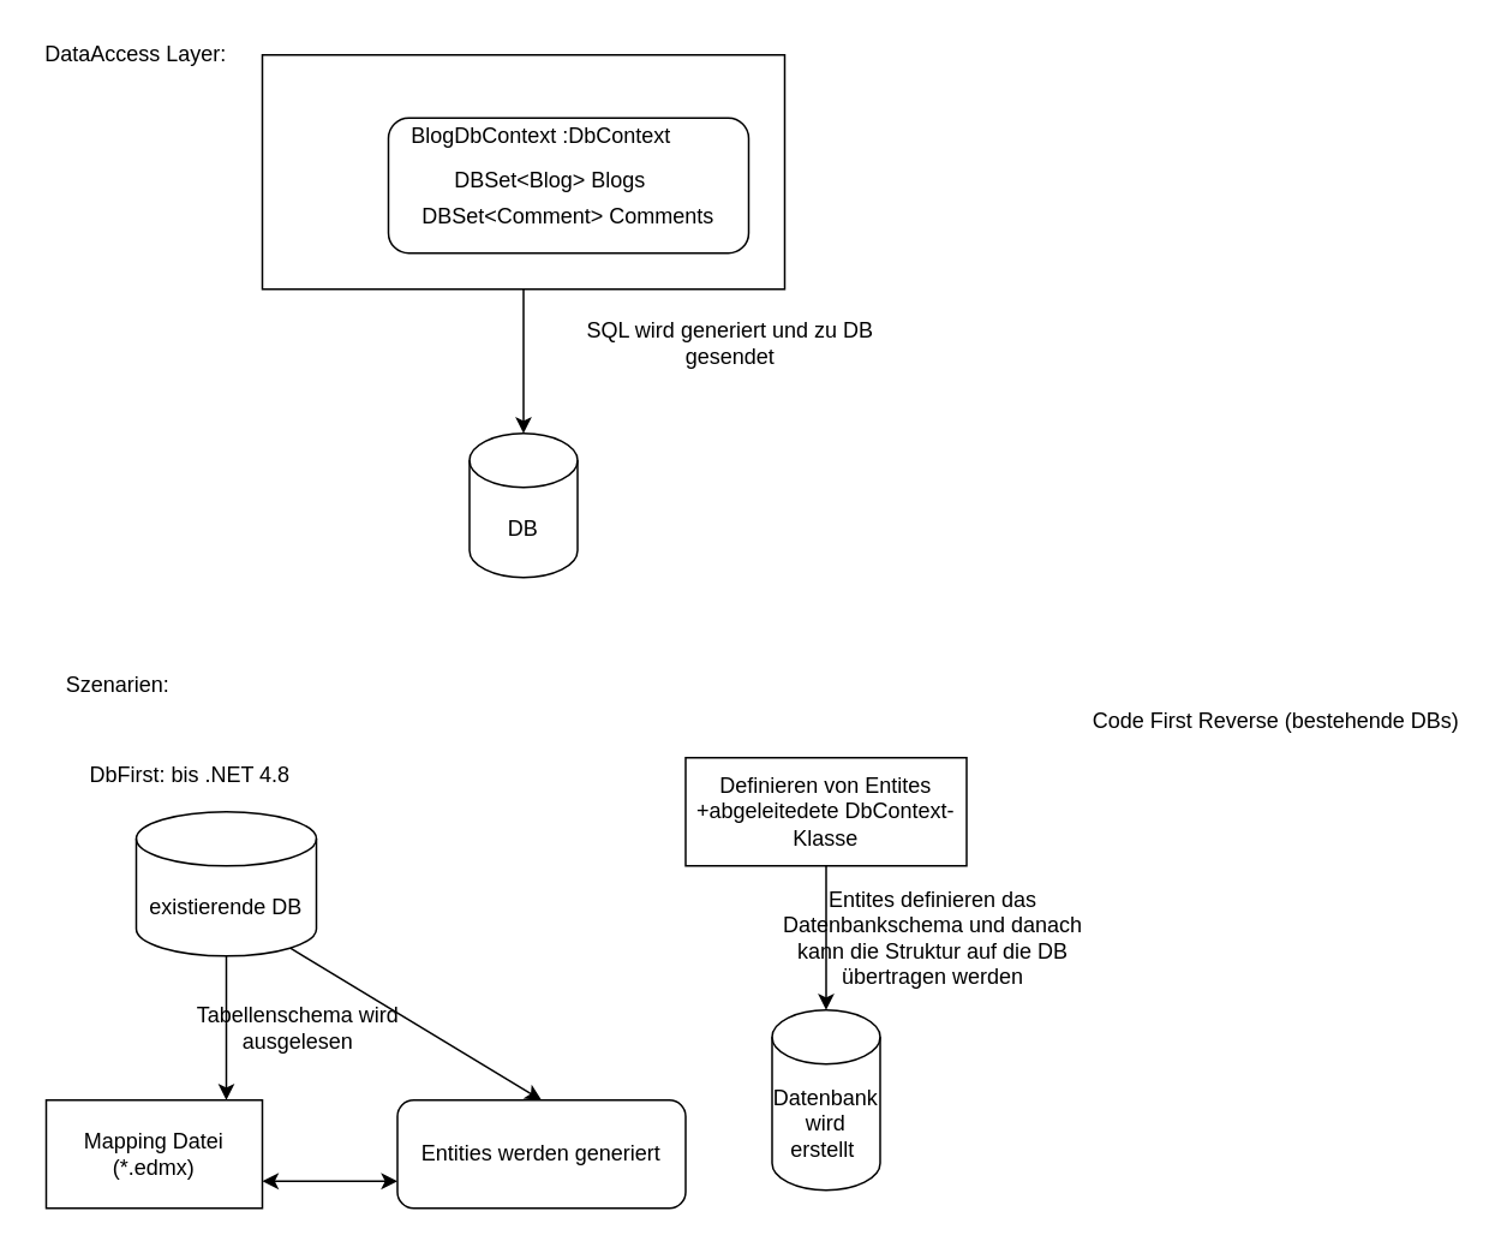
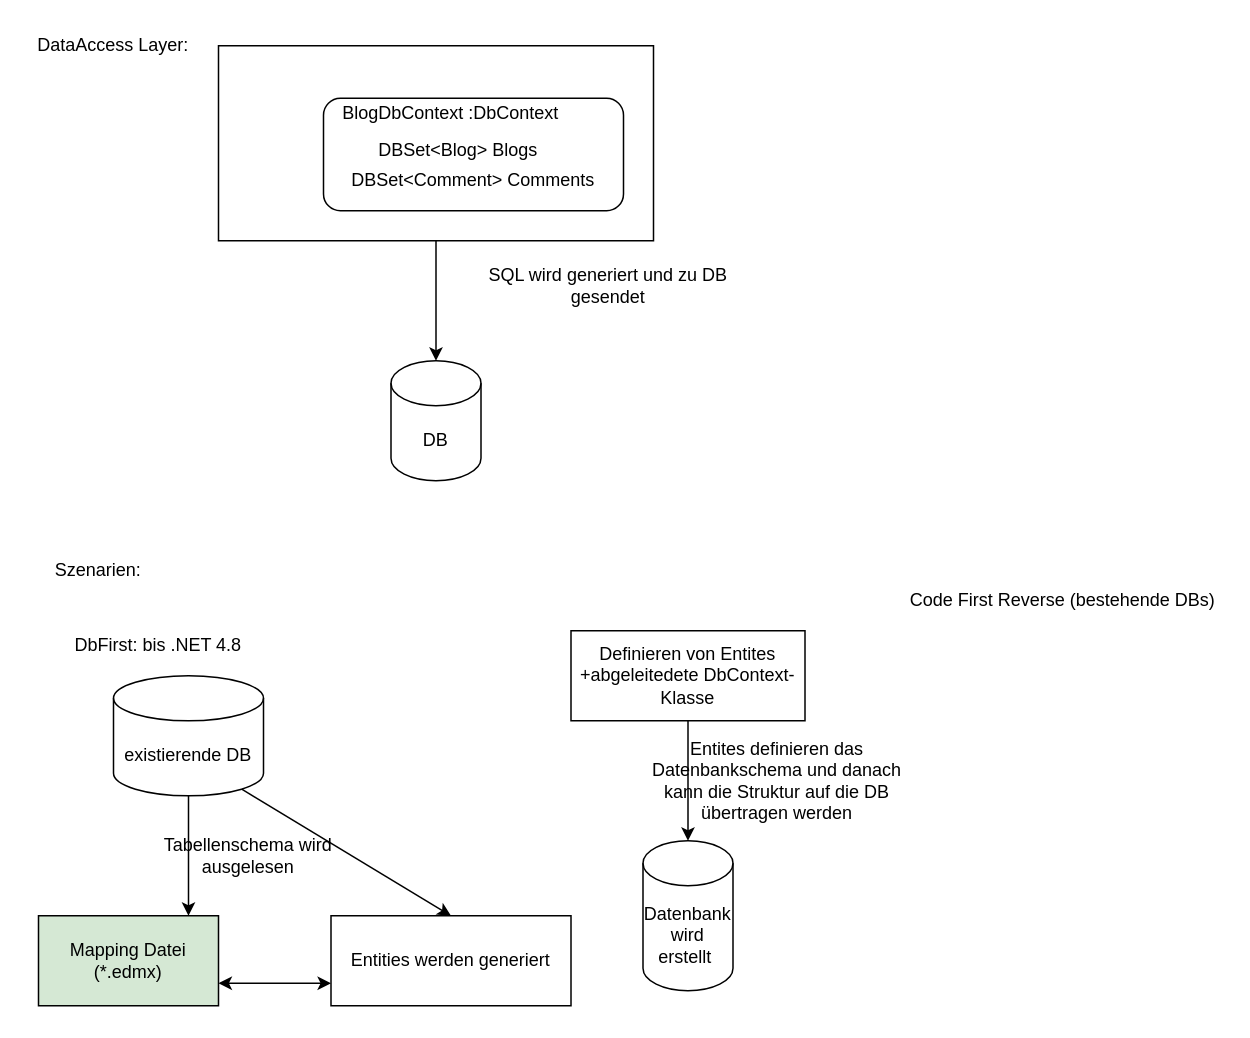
- <mxCell id="16" value="Mapping Datei (*.edmx)" style="rounded=0;whiteSpace=wrap;html=1;" vertex="1" parent="1"><mxGeometry x="25" y="610" width="120" height="60" as="geometry" /></mxCell>
+ <mxCell id="16" value="Mapping Datei (*.edmx)" style="rounded=0;whiteSpace=wrap;html=1;fillColor=#d5e8d4;" vertex="1" parent="1"><mxGeometry x="25" y="610" width="120" height="60" as="geometry" /></mxCell>
- <mxCell id="17" value="Entities werden generiert" style="whiteSpace=wrap;html=1;rounded=1;" vertex="1" parent="1"><mxGeometry x="220" y="610" width="160" height="60" as="geometry" /></mxCell>
+ <mxCell id="17" value="Entities werden generiert" style="rounded=0;whiteSpace=wrap;html=1;" vertex="1" parent="1"><mxGeometry x="220" y="610" width="160" height="60" as="geometry" /></mxCell>
